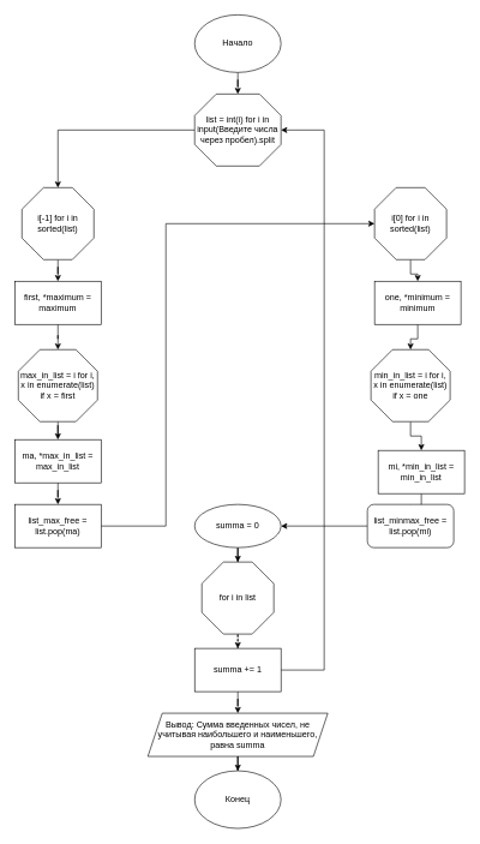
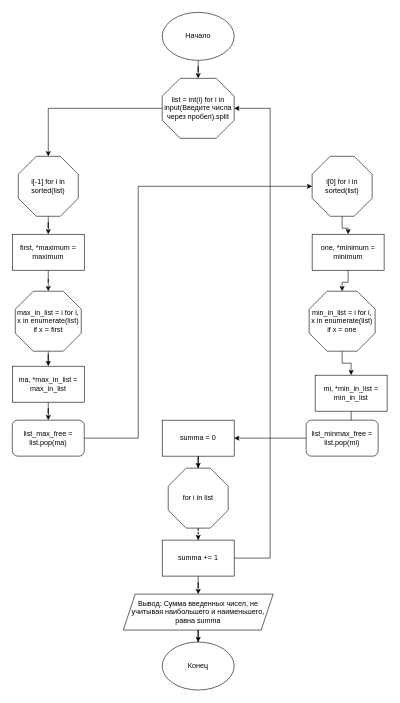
- <mxCell id="15" value="list_max_free = list.pop(ma)" style="rounded=0;whiteSpace=wrap;html=1;" vertex="1" parent="1"><mxGeometry x="20" y="700" width="120" height="60" as="geometry" /></mxCell>
+ <mxCell id="15" value="list_max_free = list.pop(ma)" style="whiteSpace=wrap;html=1;rounded=1;" vertex="1" parent="1"><mxGeometry x="20" y="700" width="120" height="60" as="geometry" /></mxCell>
- <mxCell id="27" value="summa = 0" style="ellipse;whiteSpace=wrap;html=1;" vertex="1" parent="1"><mxGeometry x="270" y="700" width="120" height="60" as="geometry" /></mxCell>
+ <mxCell id="27" value="summa = 0" style="rounded=0;whiteSpace=wrap;html=1;" vertex="1" parent="1"><mxGeometry x="270" y="700" width="120" height="60" as="geometry" /></mxCell>
